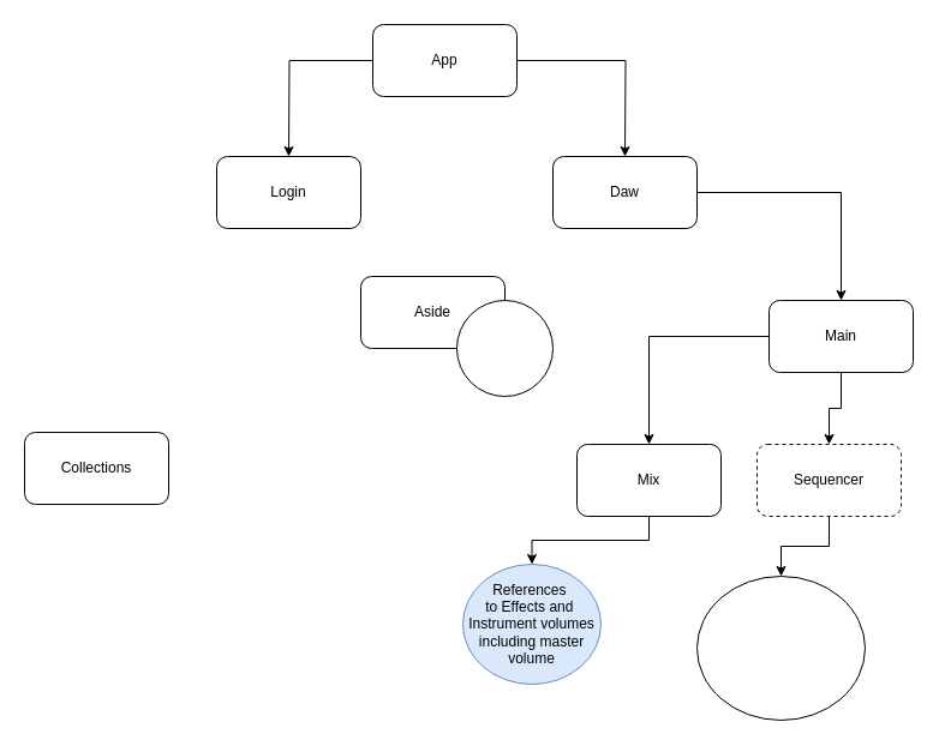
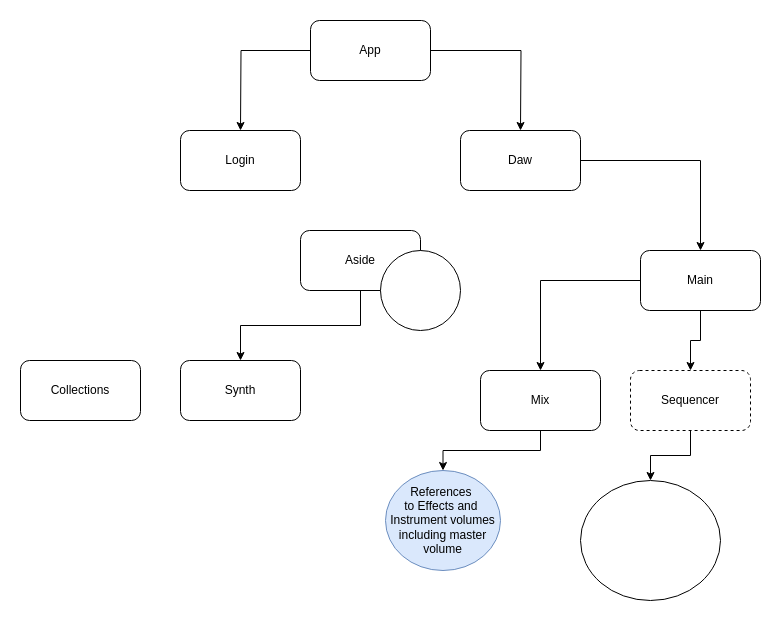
+ <mxCell id="8" value="" style="edgeStyle=orthogonalEdgeStyle;rounded=0;orthogonalLoop=1;jettySize=auto;html=1;" edge="1" parent="1" source="9" target="14"><mxGeometry relative="1" as="geometry" /></mxCell>
+ <mxCell id="14" value="Synth" style="whiteSpace=wrap;html=1;rounded=1;" vertex="1" parent="1"><mxGeometry x="180" y="360" width="120" height="60" as="geometry" /></mxCell>
